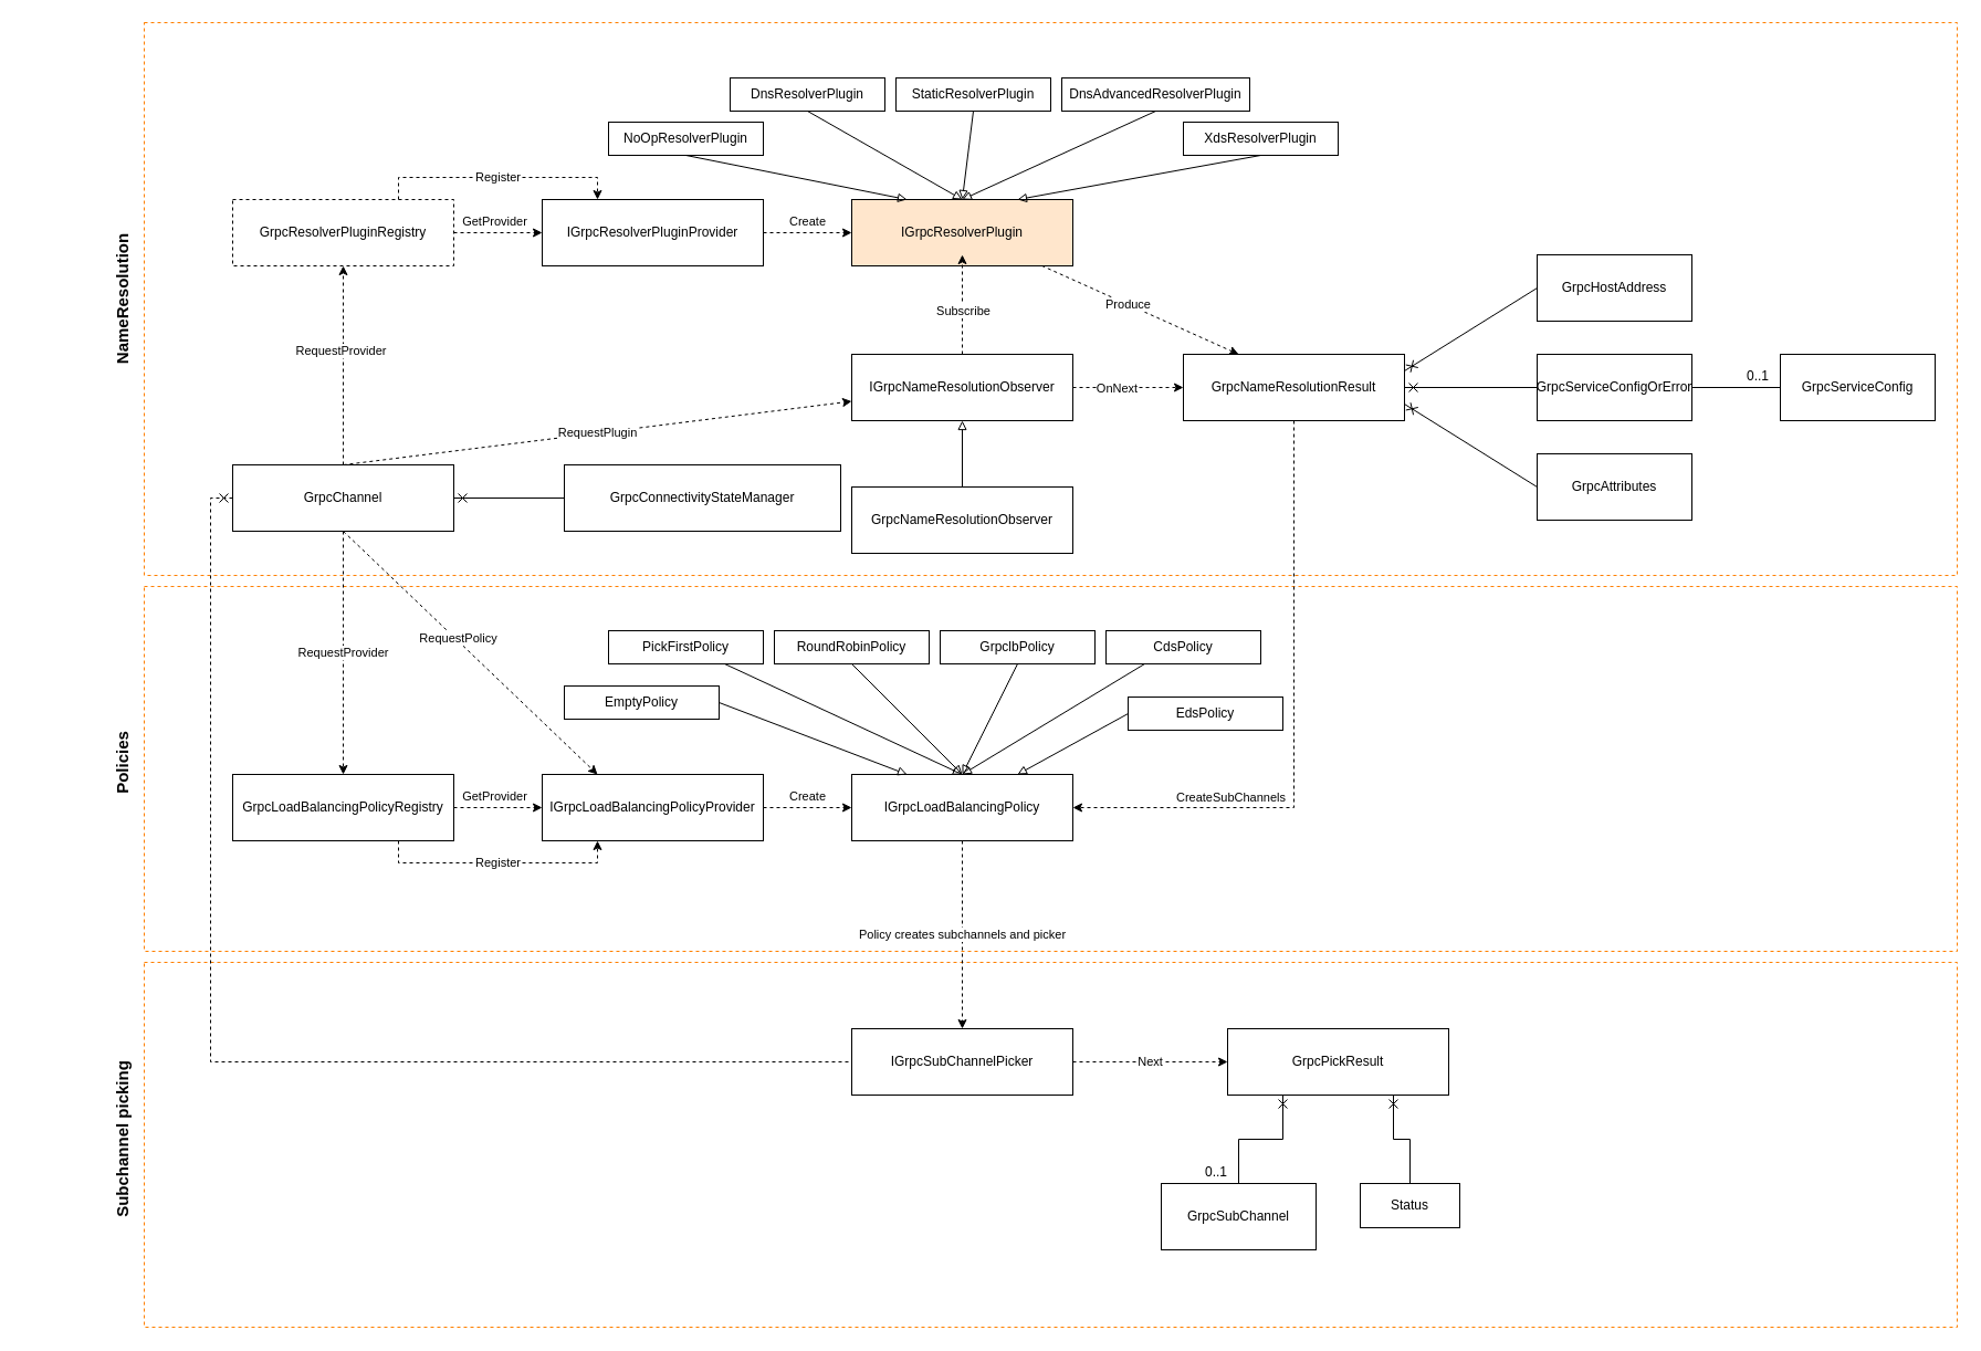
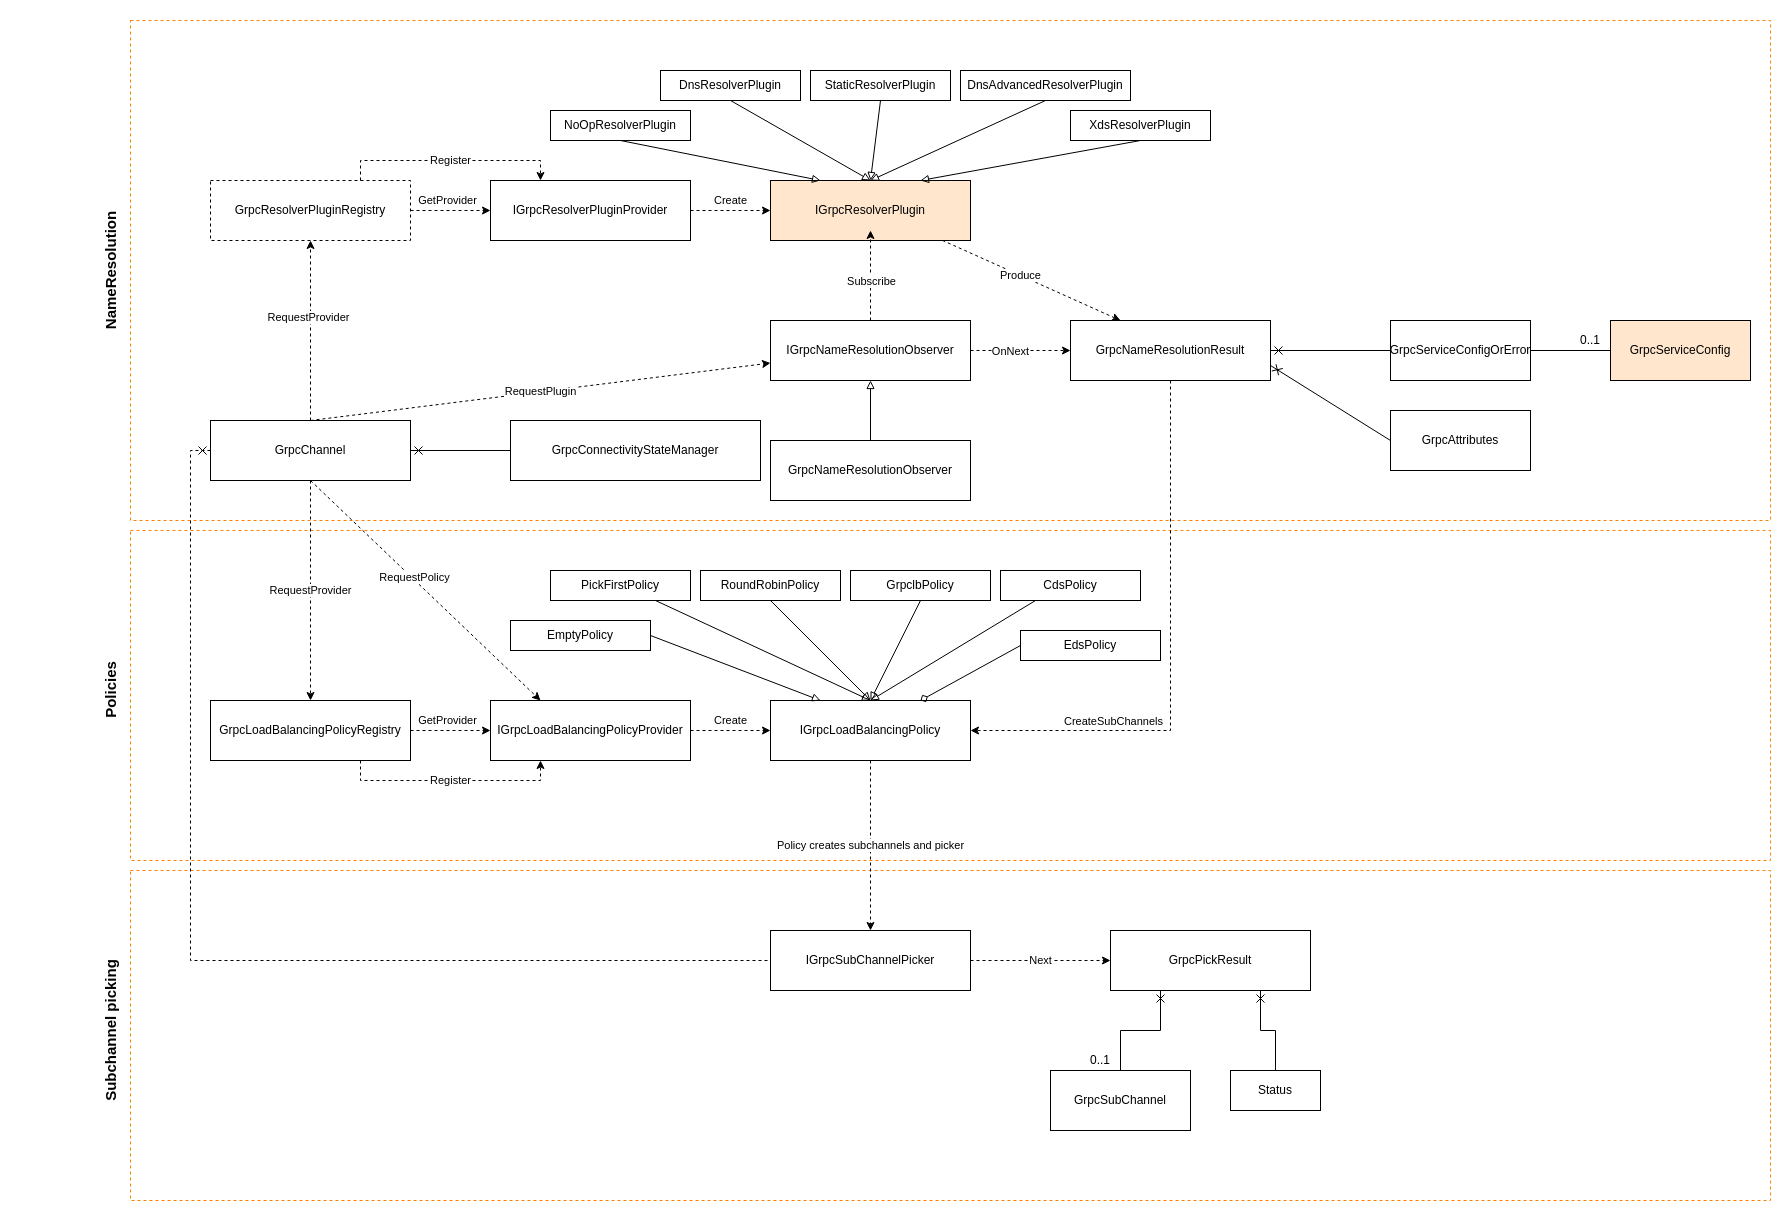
- <mxCell id="43" value="GrpcHostAddress" style="rounded=0;whiteSpace=wrap;html=1;" parent="5" vertex="1"><mxGeometry x="1390" y="230" width="140" height="60" as="geometry" /></mxCell>
- <mxCell id="42" style="edgeStyle=none;rounded=0;orthogonalLoop=1;jettySize=auto;html=1;exitX=0;exitY=0.5;exitDx=0;exitDy=0;entryX=1;entryY=0.25;entryDx=0;entryDy=0;endArrow=cross;endFill=0;startArrow=none;startFill=0;" parent="5" source="43" target="18" edge="1"><mxGeometry relative="1" as="geometry"><Array as="points" /></mxGeometry></mxCell>
- <mxCell id="59" value="GrpcServiceConfig" style="rounded=0;whiteSpace=wrap;html=1;" parent="5" vertex="1"><mxGeometry x="1610" y="320" width="140" height="60" as="geometry" /></mxCell>
+ <mxCell id="59" value="GrpcServiceConfig" style="rounded=0;whiteSpace=wrap;html=1;fillColor=#ffe6cc;" parent="5" vertex="1"><mxGeometry x="1610" y="320" width="140" height="60" as="geometry" /></mxCell>
- <mxCell id="69" style="edgeStyle=none;rounded=0;orthogonalLoop=1;jettySize=auto;html=1;exitX=0;exitY=0.5;exitDx=0;exitDy=0;entryX=0.75;entryY=0;entryDx=0;entryDy=0;startArrow=none;startFill=0;endArrow=block;endFill=0;" parent="5" source="70" target="23" edge="1"><mxGeometry relative="1" as="geometry" /></mxCell>
+ <mxCell id="69" style="edgeStyle=none;rounded=0;orthogonalLoop=1;jettySize=auto;html=1;exitX=0;exitY=0.5;exitDx=0;exitDy=0;entryX=0.75;entryY=0;entryDx=0;entryDy=0;startArrow=none;startFill=0;endArrow=diamond;endFill=0;" parent="5" source="70" target="23" edge="1"><mxGeometry relative="1" as="geometry" /></mxCell>
